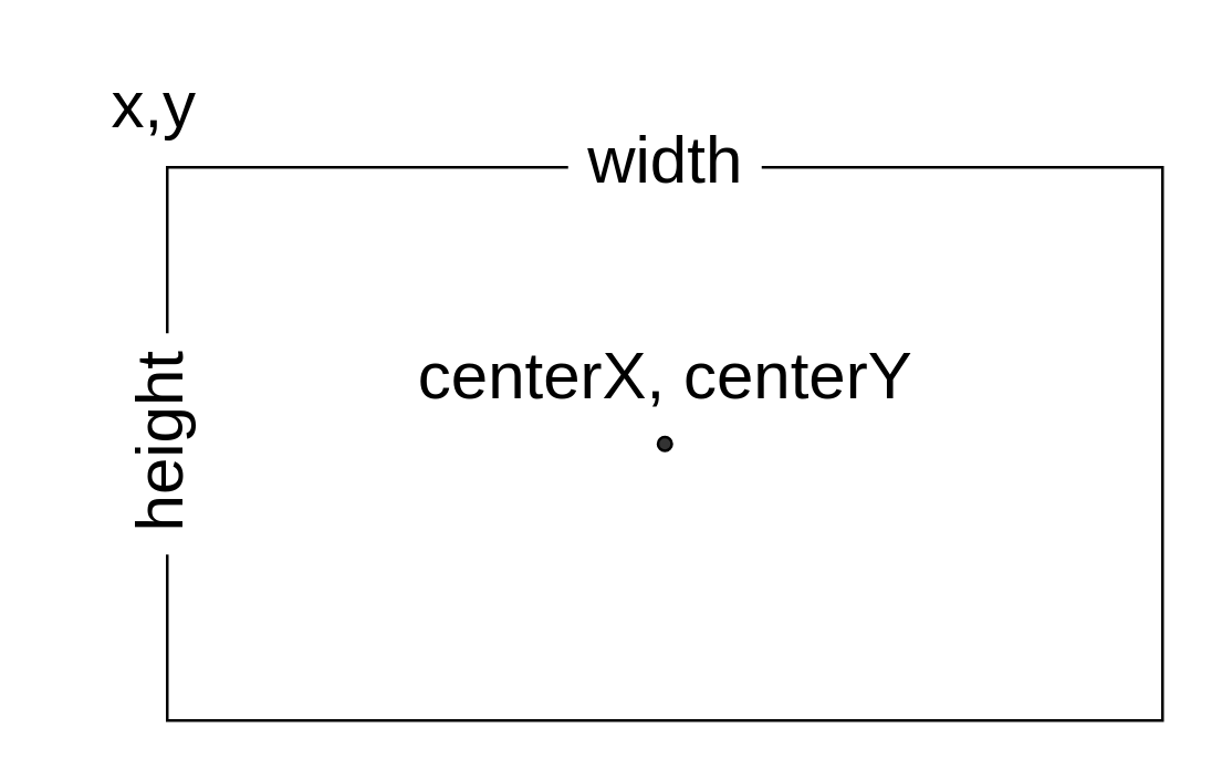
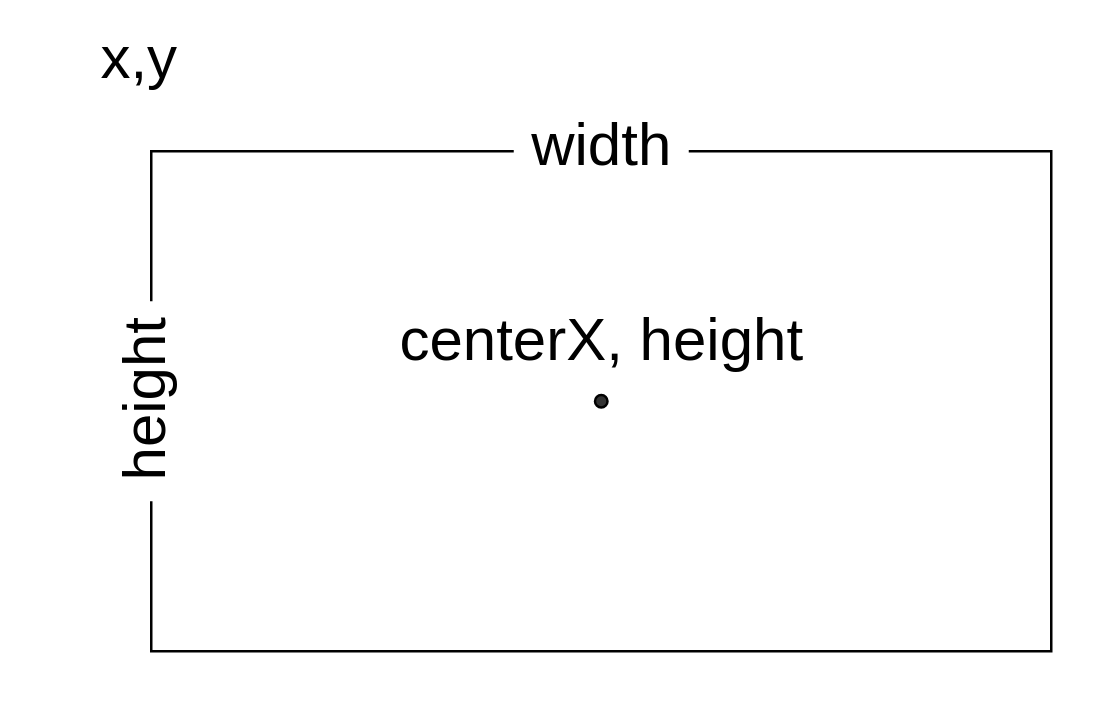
- <mxCell id="4" value="x,y" style="text;html=1;resizable=0;autosize=1;align=center;verticalAlign=middle;points=[];fillColor=none;strokeColor=none;rounded=0;fontSize=24;spacingBottom=4;" vertex="1" parent="1"><mxGeometry x="30" y="20" width="50" height="40" as="geometry" /></mxCell>
+ <mxCell id="4" value="x,y" style="text;html=1;resizable=0;autosize=1;align=center;verticalAlign=middle;points=[];fillColor=none;strokeColor=none;rounded=0;fontSize=24;spacingBottom=4;" vertex="1" parent="1"><mxGeometry x="30" y="5" width="50" height="40" as="geometry" /></mxCell>
- <mxCell id="5" value="centerX, centerY" style="text;html=1;resizable=0;autosize=1;align=center;verticalAlign=middle;points=[];fillColor=none;strokeColor=none;rounded=0;fontSize=24;spacingBottom=4;" vertex="1" parent="1"><mxGeometry x="145" y="117.5" width="190" height="40" as="geometry" /></mxCell>
+ <mxCell id="5" value="centerX, height" style="text;html=1;resizable=0;autosize=1;align=center;verticalAlign=middle;points=[];fillColor=none;strokeColor=none;rounded=0;fontSize=24;spacingBottom=4;" vertex="1" parent="1"><mxGeometry x="145" y="117.5" width="190" height="40" as="geometry" /></mxCell>
